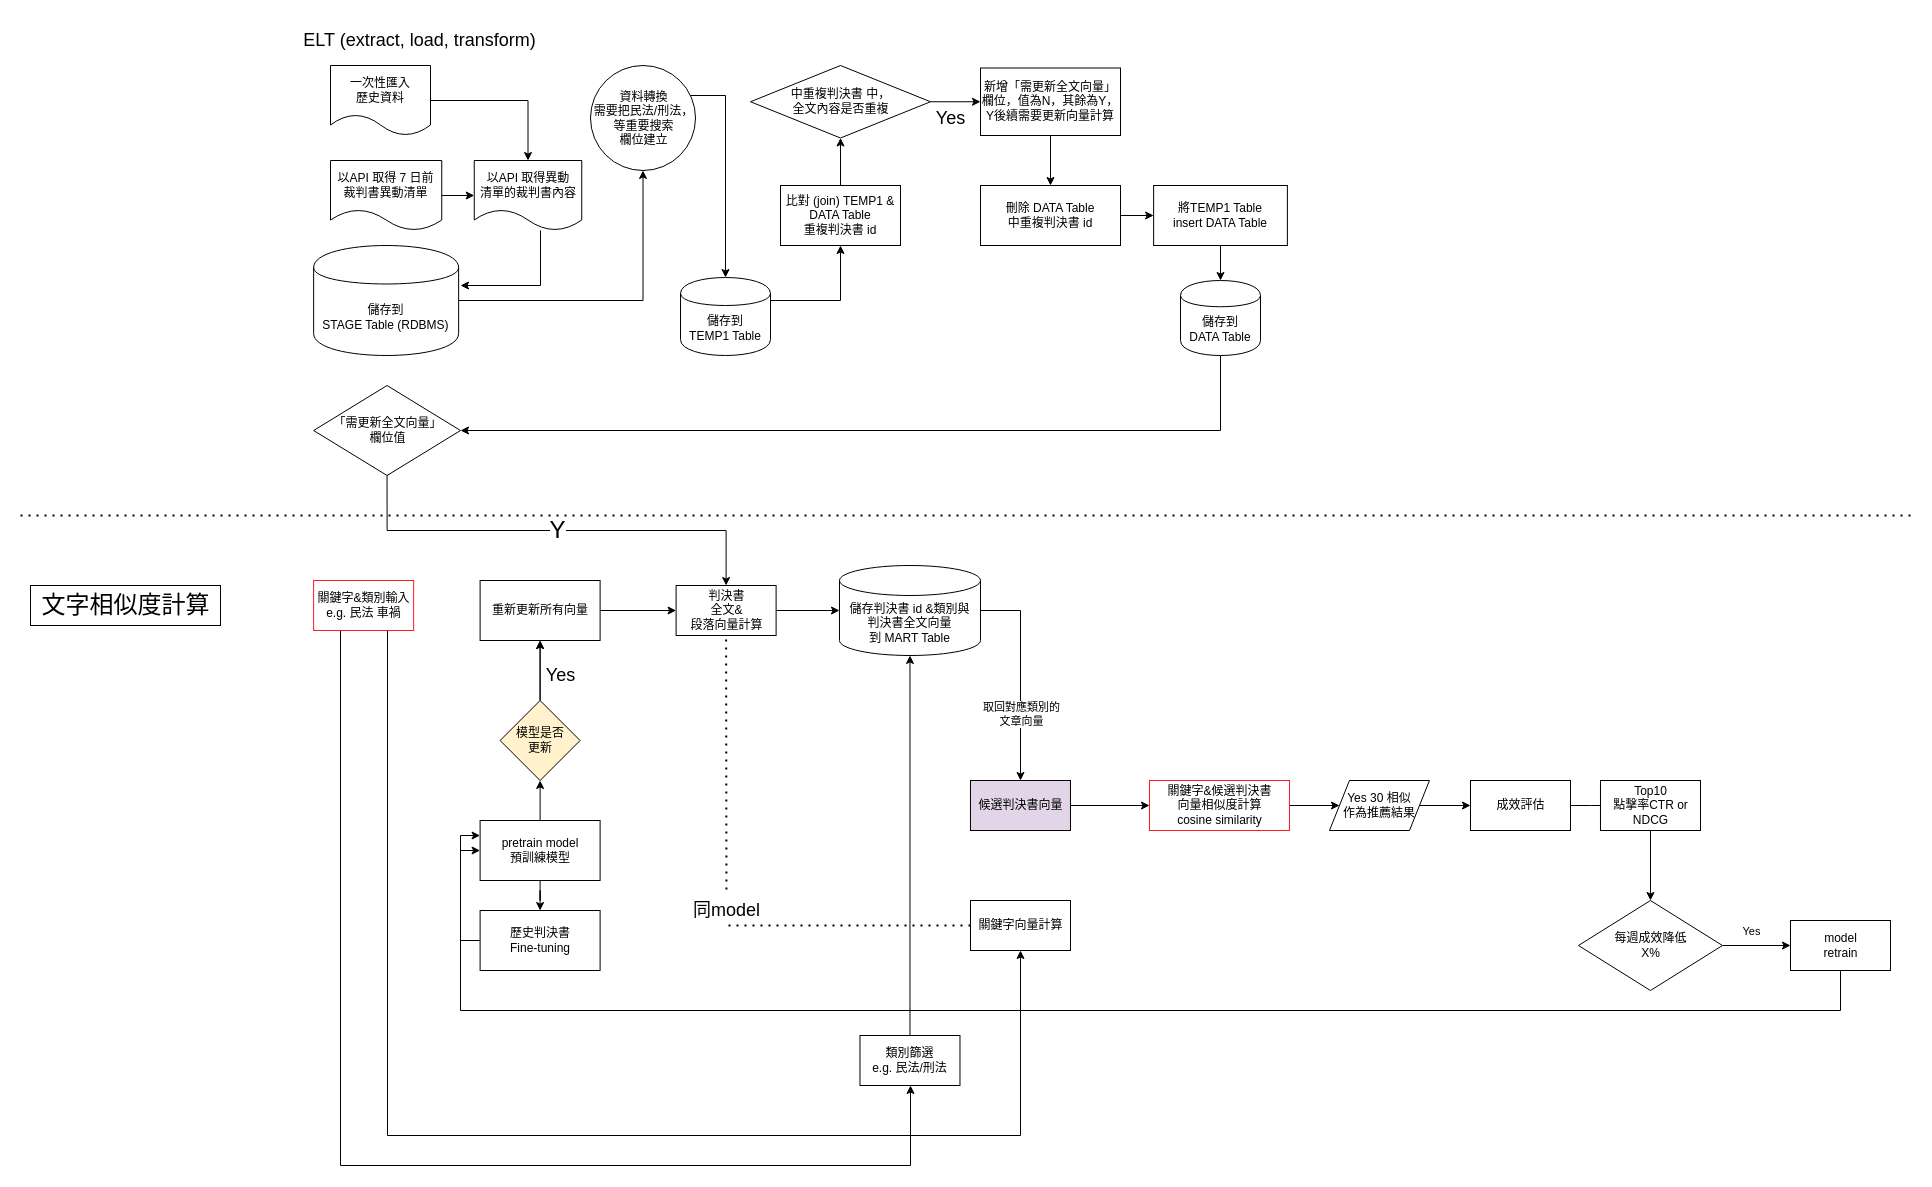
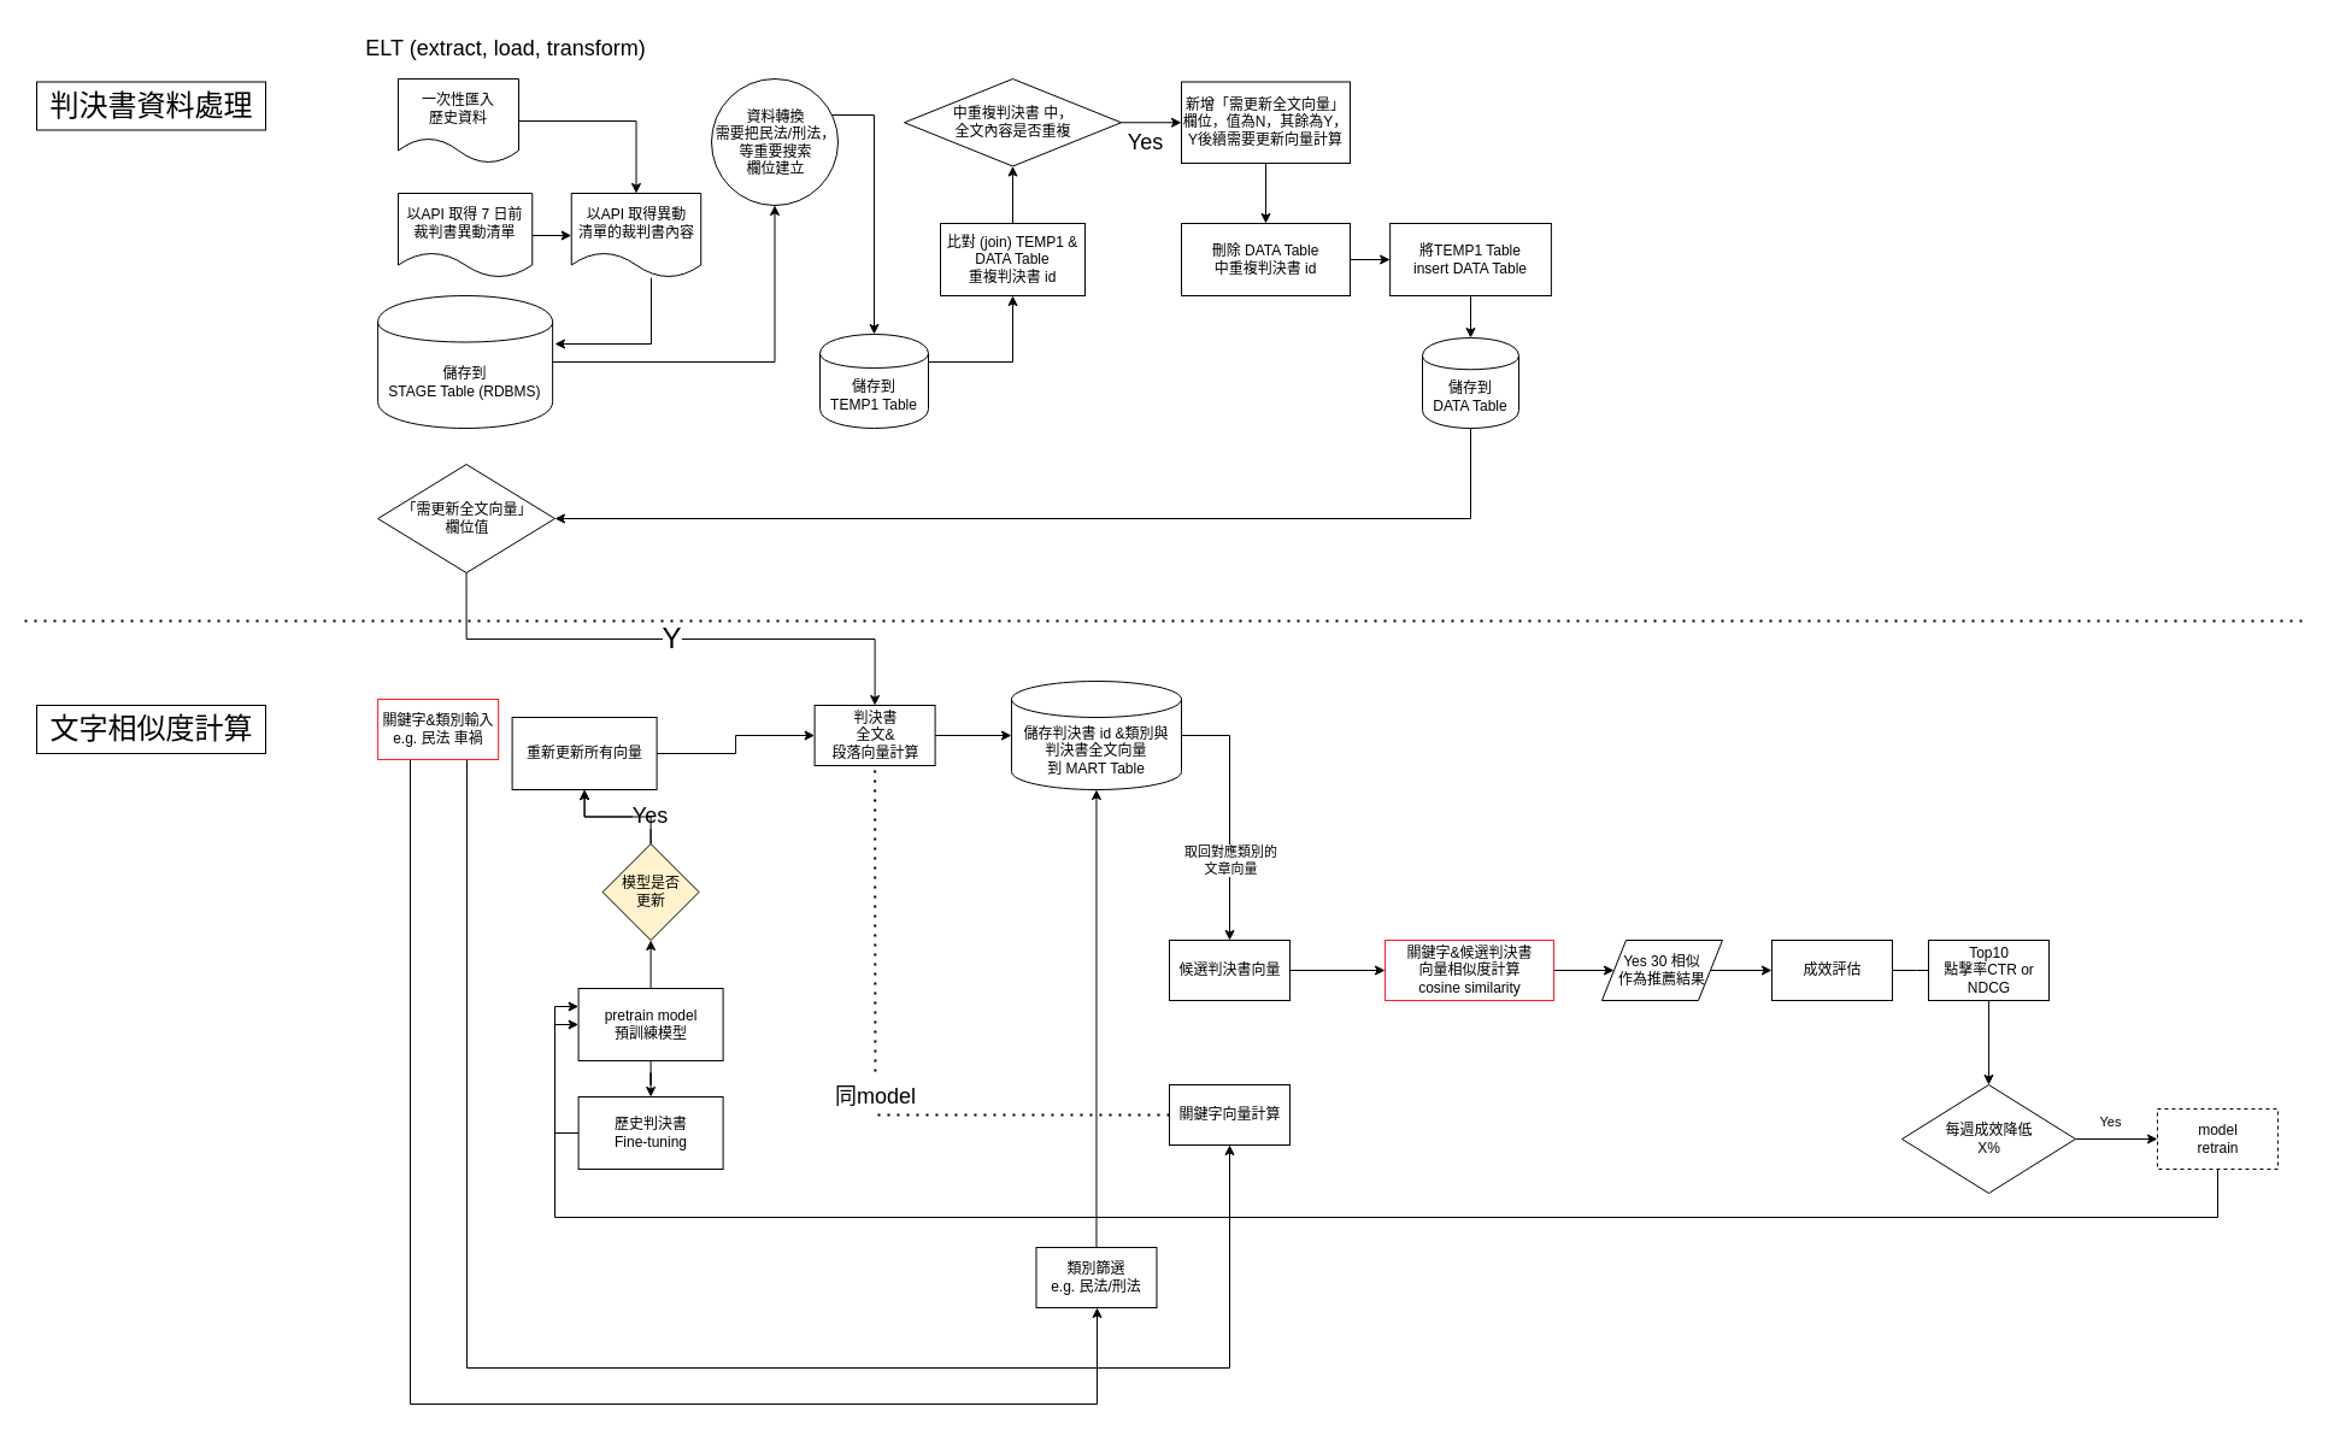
+ <mxCell id="36" value="&lt;font style=&quot;font-size: 24px;&quot;&gt;判決書資料處理&lt;/font&gt;" style="text;html=1;align=center;verticalAlign=middle;resizable=0;points=[];autosize=1;strokeColor=#000000;fillColor=none;" parent="1" vertex="1"><mxGeometry x="30" y="67.5" width="190" height="40" as="geometry" /></mxCell>
- <mxCell id="68" value="重新更新所有向量" style="whiteSpace=wrap;html=1;dashed=0;" parent="1" vertex="1"><mxGeometry x="479.6" y="580" width="120" height="60" as="geometry" /></mxCell>
+ <mxCell id="68" value="重新更新所有向量" style="whiteSpace=wrap;html=1;dashed=0;" parent="1" vertex="1"><mxGeometry x="424.6" y="595" width="120" height="60" as="geometry" /></mxCell>
- <mxCell id="13" value="候選判決書向量" style="html=1;dashed=0;whitespace=wrap;fillColor=#e1d5e7;" parent="1" vertex="1"><mxGeometry x="969.98" y="780" width="100" height="50" as="geometry" /></mxCell>
+ <mxCell id="13" value="候選判決書向量" style="html=1;dashed=0;whitespace=wrap;" parent="1" vertex="1"><mxGeometry x="969.98" y="780" width="100" height="50" as="geometry" /></mxCell>
- <mxCell id="62" value="model&lt;br&gt;retrain" style="html=1;dashed=0;whitespace=wrap;strokeColor=#000000;" parent="1" vertex="1"><mxGeometry x="1789.98" y="920" width="100" height="50" as="geometry" /></mxCell>
+ <mxCell id="62" value="model&lt;br&gt;retrain" style="html=1;dashed=1;whitespace=wrap;strokeColor=#000000;" parent="1" vertex="1"><mxGeometry x="1789.98" y="920" width="100" height="50" as="geometry" /></mxCell>
